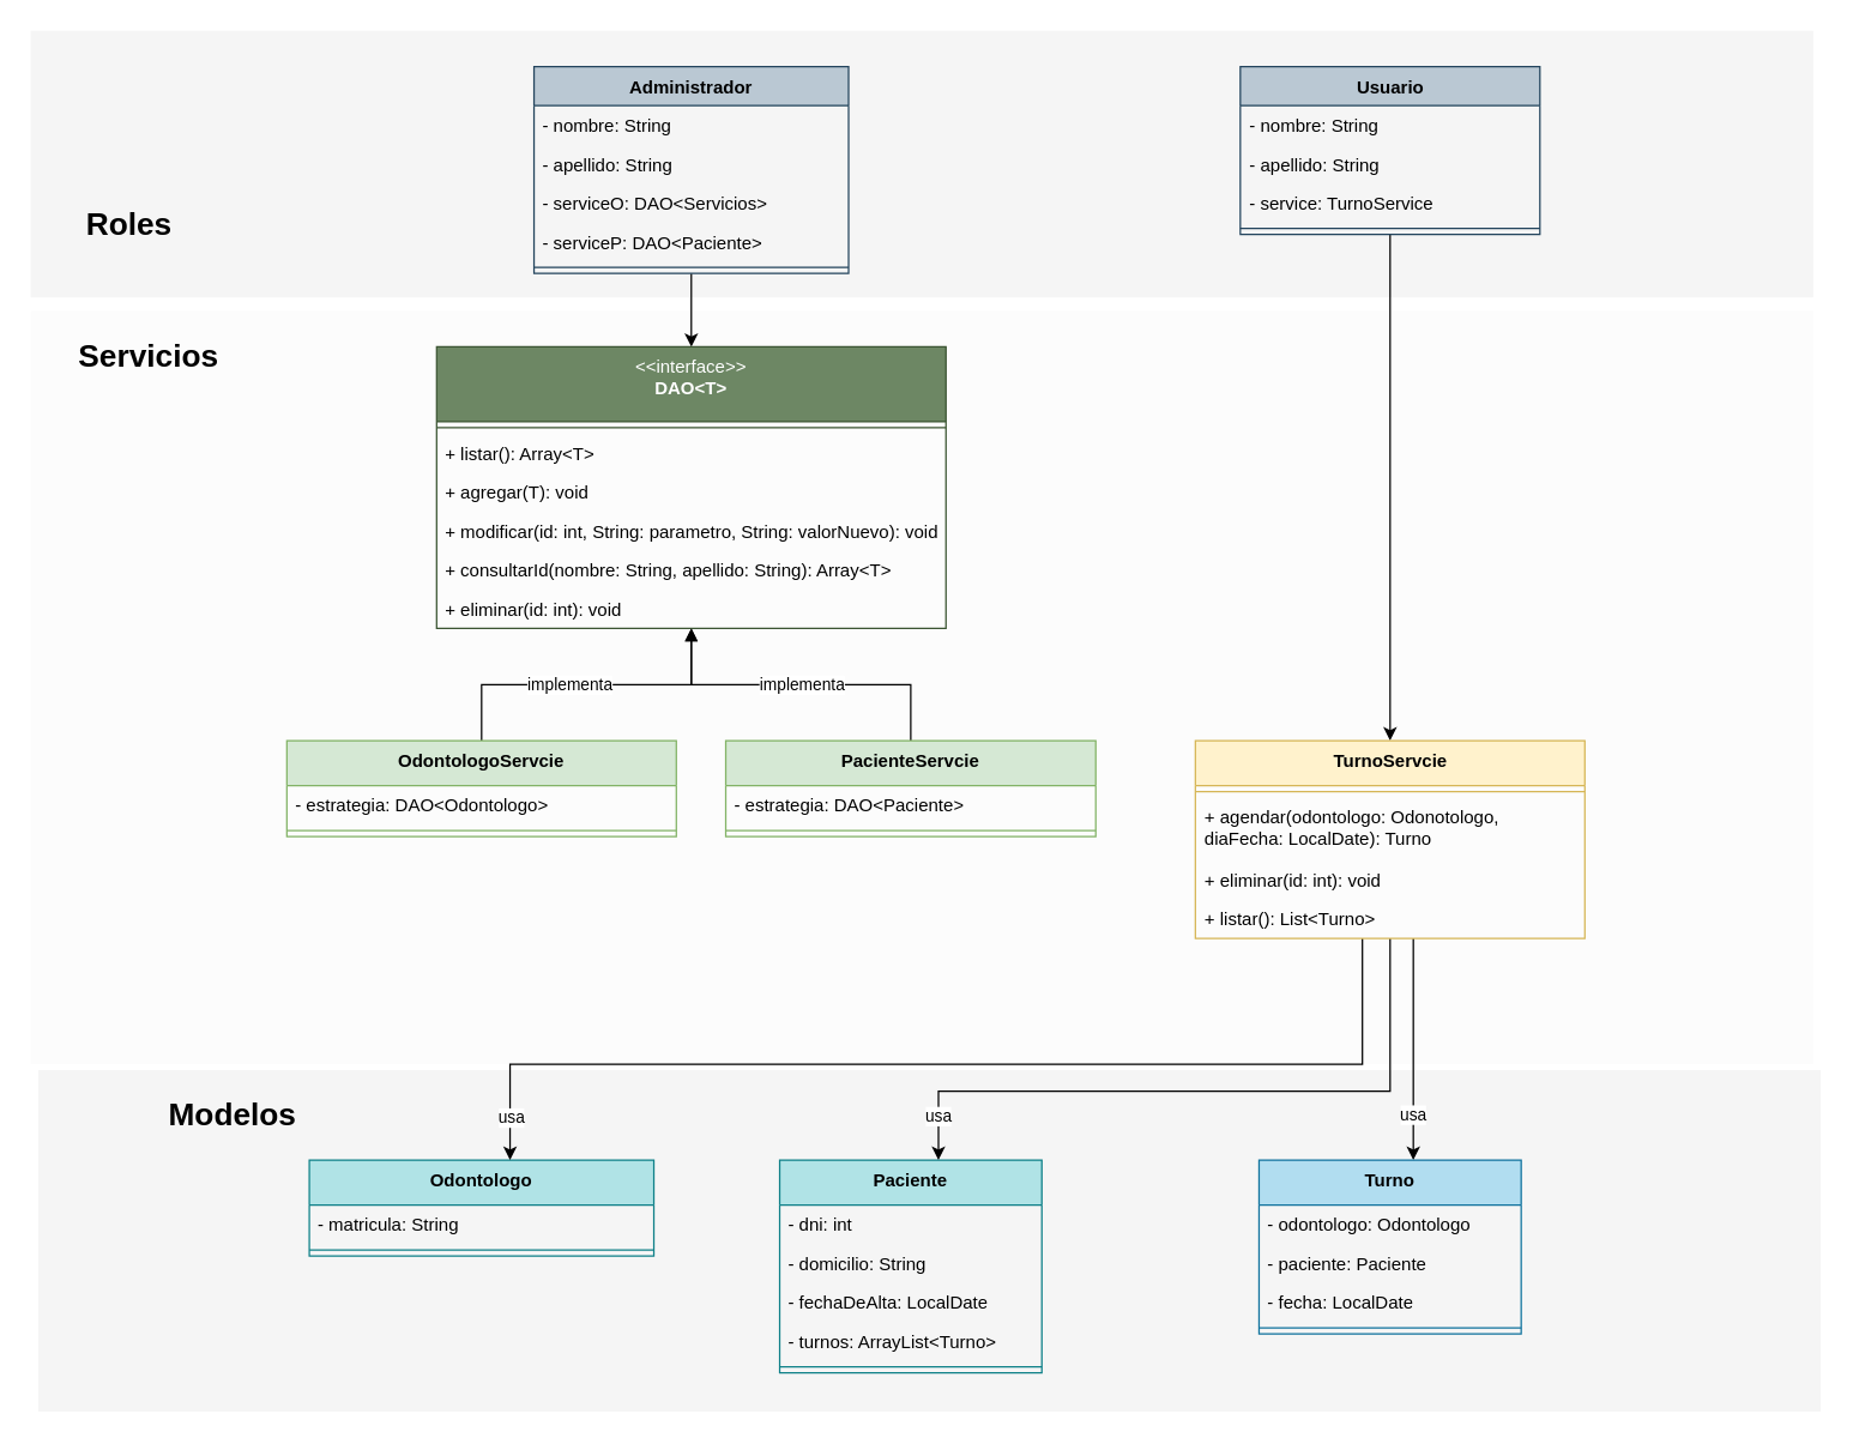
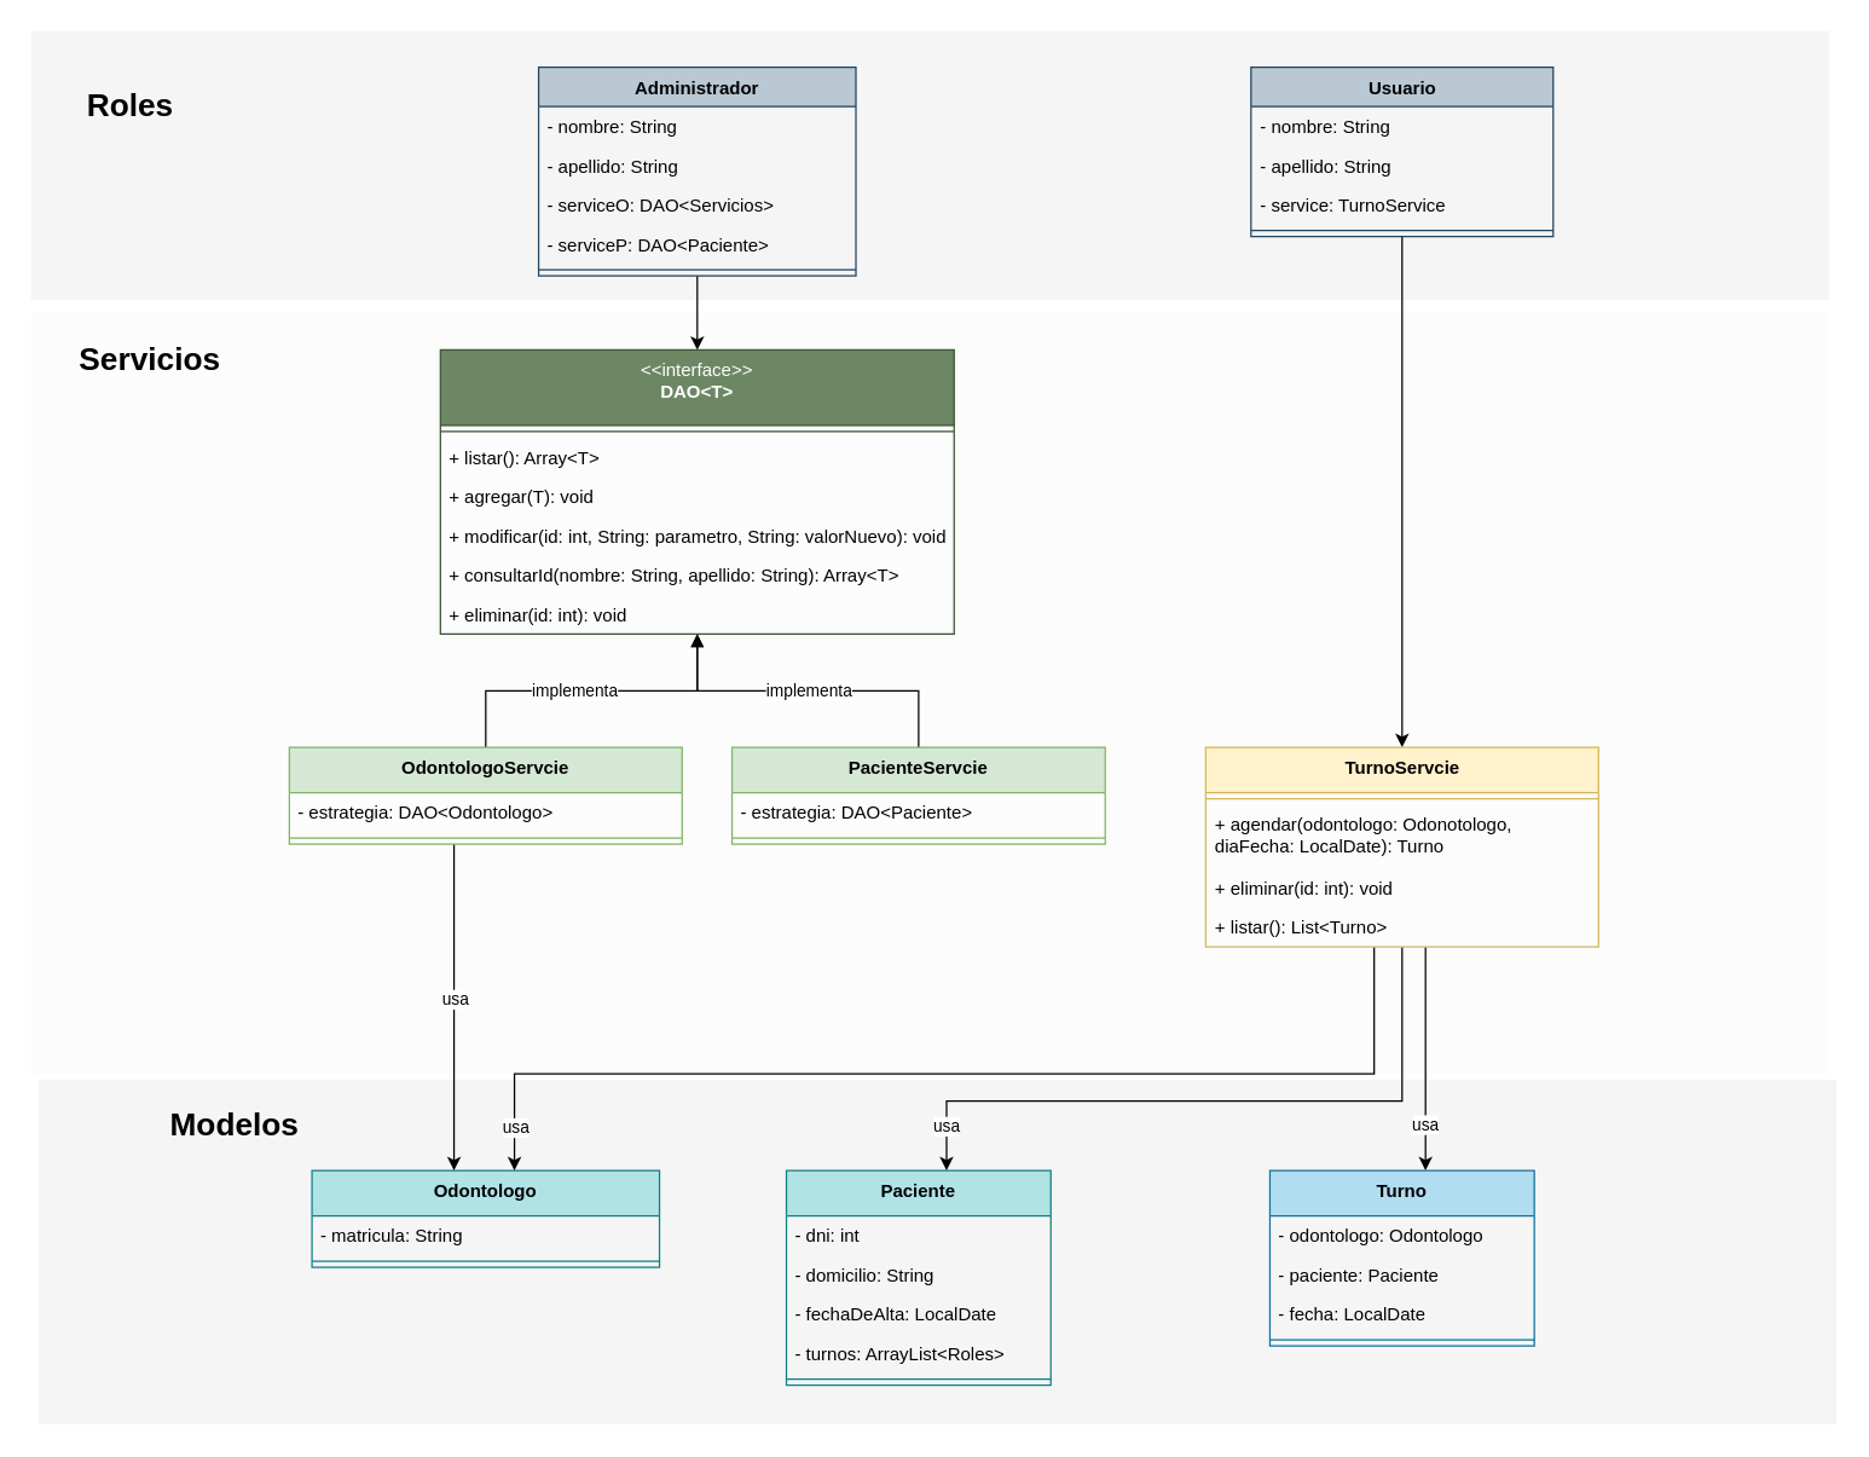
- <mxCell id="60" value="Roles" style="text;html=1;strokeColor=none;fillColor=none;align=center;verticalAlign=middle;whiteSpace=wrap;rounded=0;fontStyle=1;fontSize=21;" parent="1" vertex="1"><mxGeometry x="56" y="134" width="60" height="30" as="geometry" /></mxCell>
+ <mxCell id="60" value="Roles" style="text;html=1;strokeColor=none;fillColor=none;align=center;verticalAlign=middle;whiteSpace=wrap;rounded=0;fontStyle=1;fontSize=21;" parent="1" vertex="1"><mxGeometry x="56" y="54" width="60" height="30" as="geometry" /></mxCell>
+ <mxCell id="35" style="edgeStyle=orthogonalEdgeStyle;rounded=0;orthogonalLoop=1;jettySize=auto;html=1;" parent="1" source="37" target="26" edge="1"><mxGeometry relative="1" as="geometry"><Array as="points"><mxPoint x="300" y="707" /><mxPoint x="300" y="707" /></Array></mxGeometry></mxCell>
+ <mxCell id="36" value="usa" style="edgeLabel;html=1;align=center;verticalAlign=middle;resizable=0;points=[];" parent="35" vertex="1" connectable="0"><mxGeometry x="-0.218" y="-2" relative="1" as="geometry"><mxPoint x="2" y="18" as="offset" /></mxGeometry></mxCell>
- <mxCell id="9" value="- turnos: ArrayList&amp;lt;Turno&amp;gt;" style="text;strokeColor=none;fillColor=none;align=left;verticalAlign=top;spacingLeft=4;spacingRight=4;overflow=hidden;rotatable=0;points=[[0,0.5],[1,0.5]];portConstraint=eastwest;whiteSpace=wrap;html=1;" parent="5" vertex="1"><mxGeometry y="108" width="175" height="26" as="geometry" /></mxCell>
+ <mxCell id="9" value="- turnos: ArrayList&amp;lt;Roles&amp;gt;" style="text;strokeColor=none;fillColor=none;align=left;verticalAlign=top;spacingLeft=4;spacingRight=4;overflow=hidden;rotatable=0;points=[[0,0.5],[1,0.5]];portConstraint=eastwest;whiteSpace=wrap;html=1;" parent="5" vertex="1"><mxGeometry y="108" width="175" height="26" as="geometry" /></mxCell>
